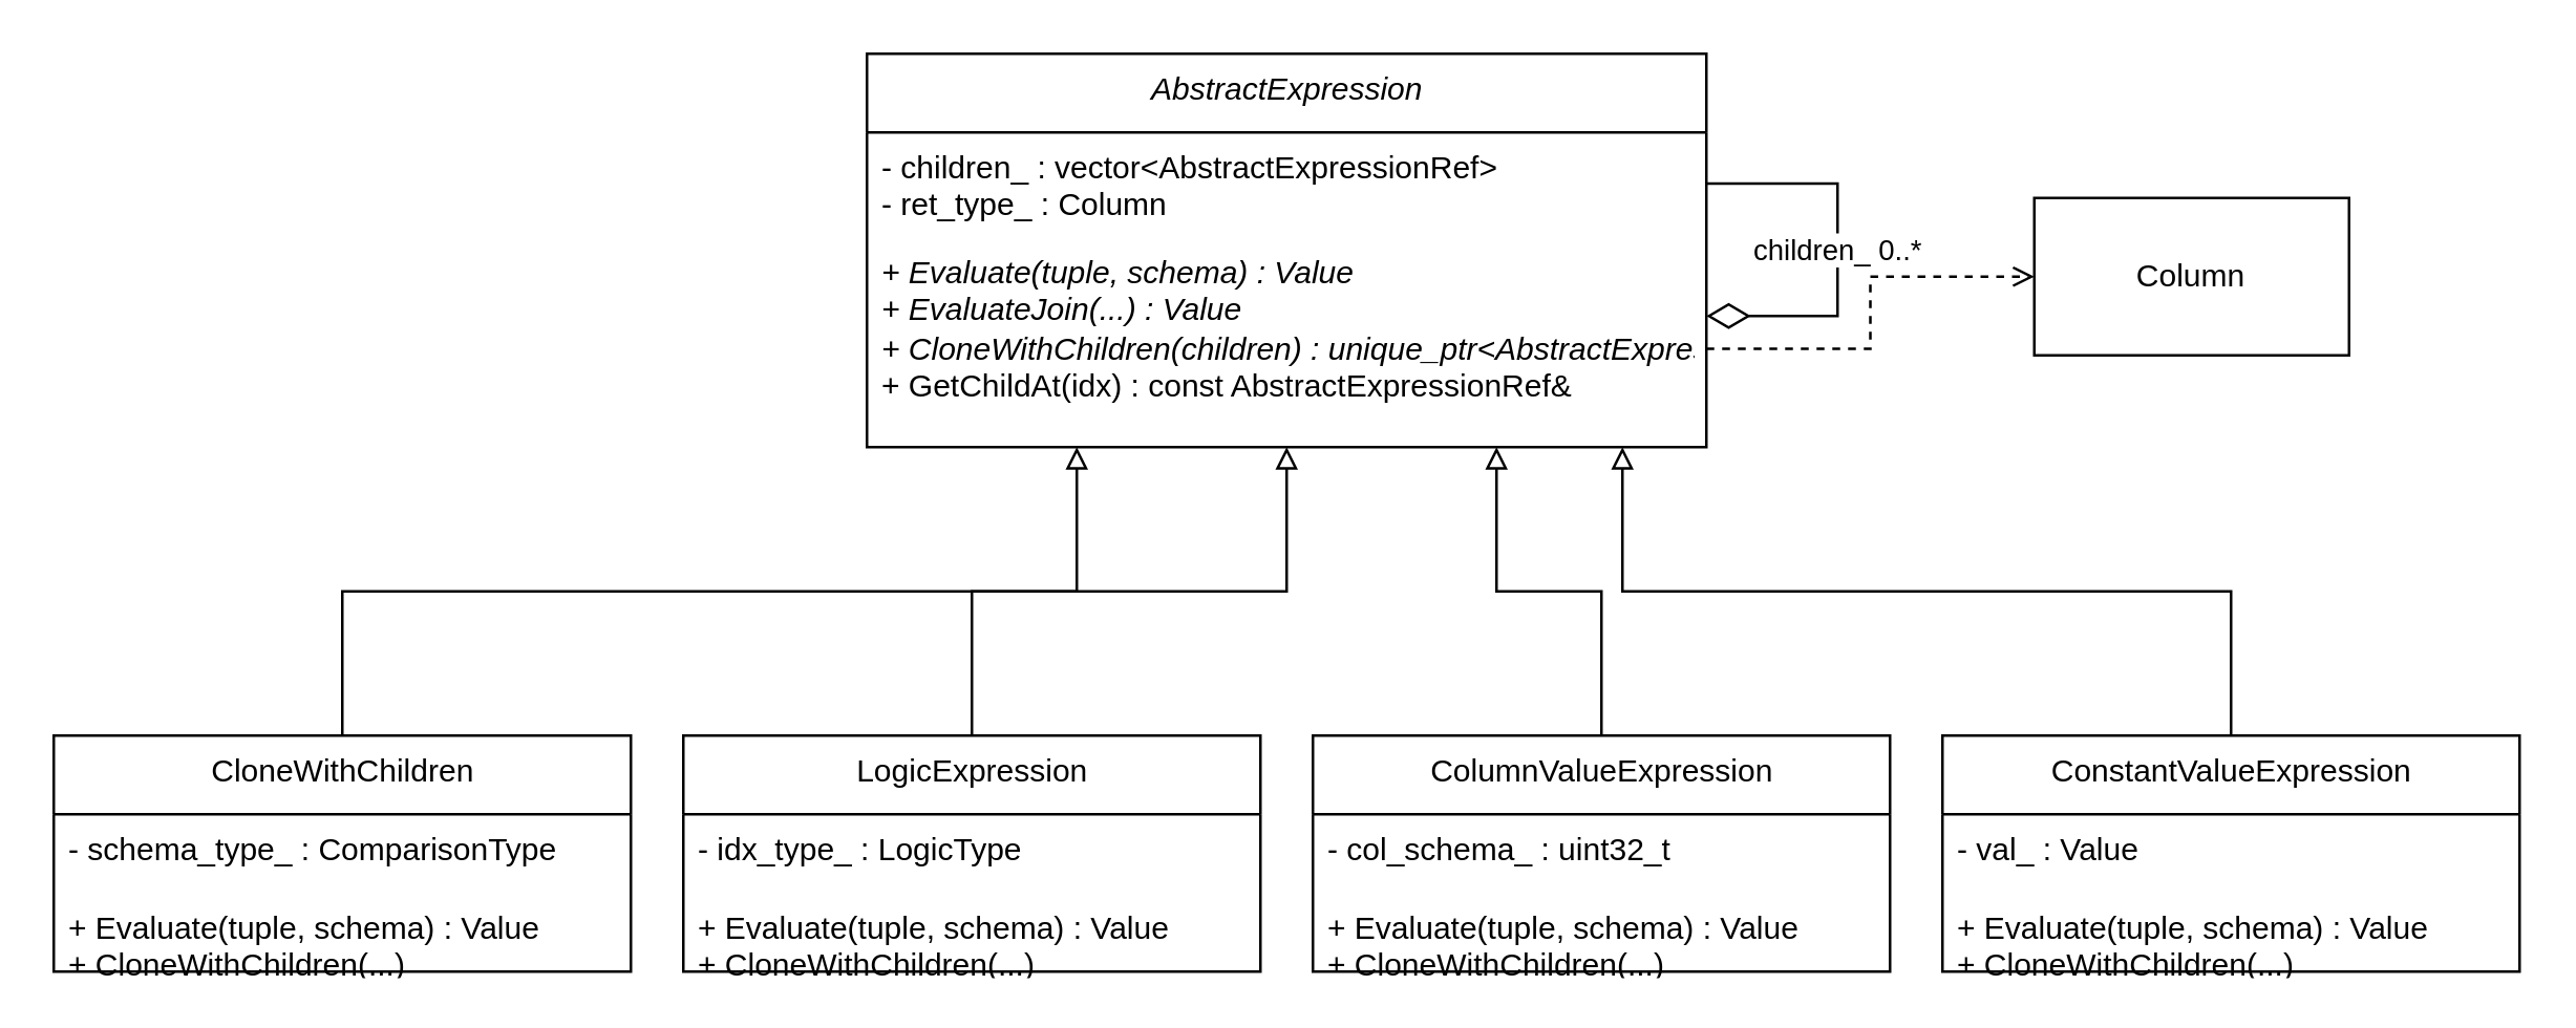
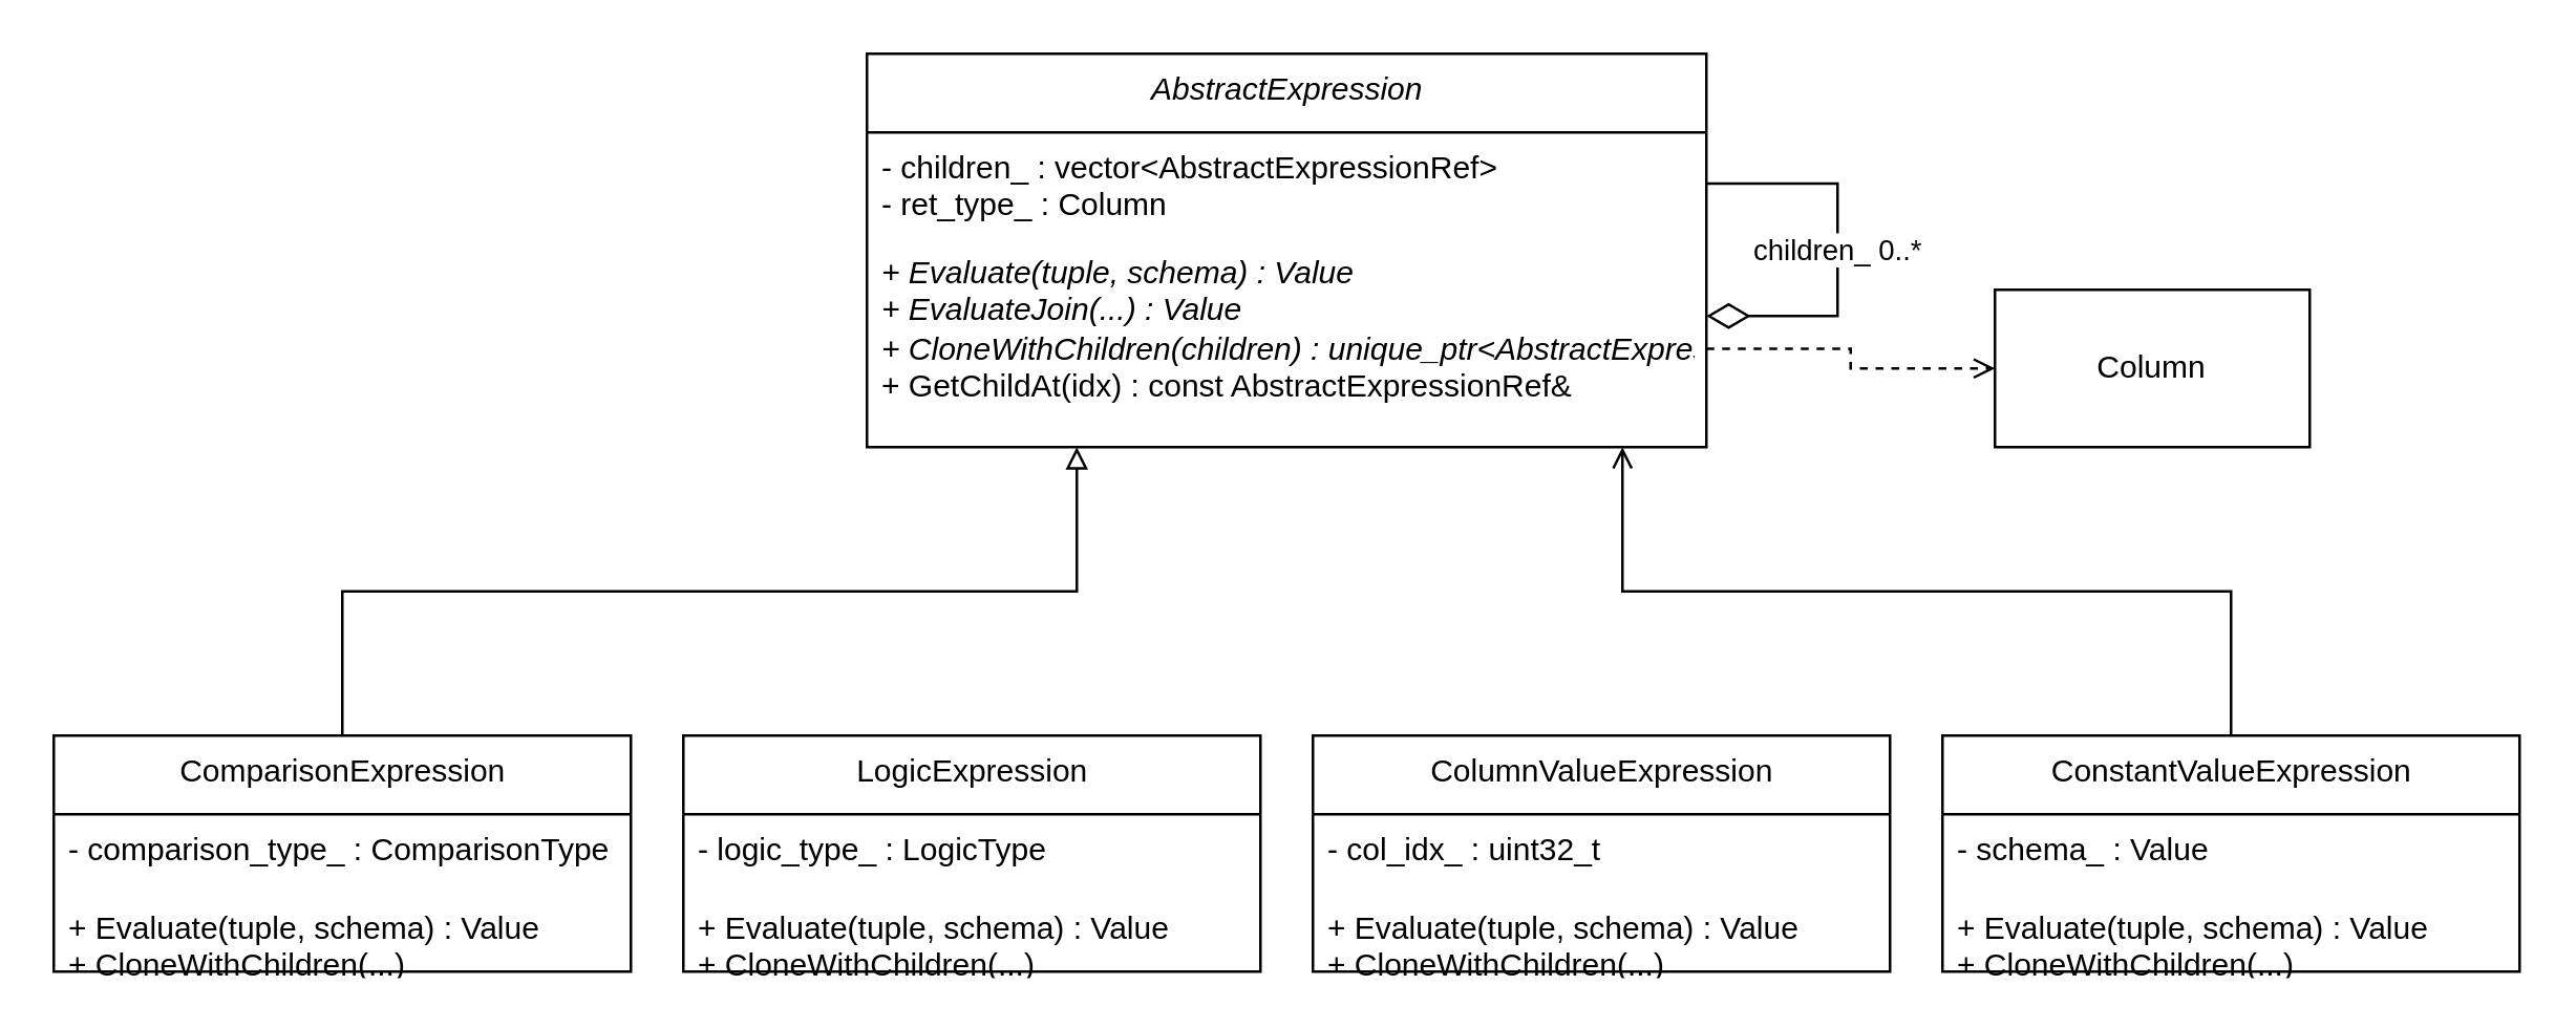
- <mxCell id="22" value="Column" style="rounded=0;whiteSpace=wrap;html=1;" vertex="1" parent="1"><mxGeometry x="775" y="75" width="120" height="60" as="geometry" /></mxCell>
+ <mxCell id="22" value="Column" style="rounded=0;whiteSpace=wrap;html=1;" vertex="1" parent="1"><mxGeometry x="760" y="110" width="120" height="60" as="geometry" /></mxCell>
- <mxCell id="20" style="edgeStyle=orthogonalEdgeStyle;rounded=0;orthogonalLoop=1;jettySize=auto;html=1;exitX=0.5;exitY=0;exitDx=0;exitDy=0;entryX=0.9;entryY=1;entryDx=0;entryDy=0;endArrow=block;endFill=0;" edge="1" parent="1" source="14" target="2"><mxGeometry relative="1" as="geometry"><mxPoint x="850" y="230" as="sourcePoint" /><mxPoint x="605" y="170" as="targetPoint" /></mxGeometry></mxCell>
+ <mxCell id="20" style="edgeStyle=orthogonalEdgeStyle;rounded=0;orthogonalLoop=1;jettySize=auto;html=1;exitX=0.5;exitY=0;exitDx=0;exitDy=0;entryX=0.9;entryY=1;entryDx=0;entryDy=0;endArrow=open;endFill=0;" edge="1" parent="1" source="14" target="2"><mxGeometry relative="1" as="geometry"><mxPoint x="850" y="230" as="sourcePoint" /><mxPoint x="605" y="170" as="targetPoint" /></mxGeometry></mxCell>
- <mxCell id="18" style="edgeStyle=orthogonalEdgeStyle;rounded=0;orthogonalLoop=1;jettySize=auto;html=1;exitX=0.5;exitY=0;exitDx=0;exitDy=0;entryX=0.5;entryY=1;entryDx=0;entryDy=0;endArrow=block;endFill=0;" edge="1" parent="1" source="8" target="2"><mxGeometry relative="1" as="geometry" /></mxCell>
- <mxCell id="19" style="edgeStyle=orthogonalEdgeStyle;rounded=0;orthogonalLoop=1;jettySize=auto;html=1;exitX=0.5;exitY=0;exitDx=0;exitDy=0;entryX=0.75;entryY=1;entryDx=0;entryDy=0;endArrow=block;endFill=0;" edge="1" parent="1" source="11" target="2"><mxGeometry relative="1" as="geometry" /></mxCell>
- <mxCell id="5" value="CloneWithChildren" style="swimlane;fontStyle=0;align=center;verticalAlign=top;childLayout=stackLayout;horizontal=1;startSize=30;horizontalStack=0;resizeParent=1;resizeParentMax=0;resizeLast=0;collapsible=0;marginBottom=0;html=1;" parent="1" vertex="1"><mxGeometry x="20" y="280" width="220" height="90" as="geometry" /></mxCell>
+ <mxCell id="5" value="ComparisonExpression" style="swimlane;fontStyle=0;align=center;verticalAlign=top;childLayout=stackLayout;horizontal=1;startSize=30;horizontalStack=0;resizeParent=1;resizeParentMax=0;resizeLast=0;collapsible=0;marginBottom=0;html=1;" parent="1" vertex="1"><mxGeometry x="20" y="280" width="220" height="90" as="geometry" /></mxCell>
- <mxCell id="6" value="- schema_type_ : ComparisonType" style="text;strokeColor=none;fillColor=none;align=left;verticalAlign=top;spacingLeft=4;spacingRight=4;overflow=hidden;rotatable=0;points=[[0,0.5],[1,0.5]];portConstraint=eastwest;html=1;" parent="5" vertex="1"><mxGeometry y="30" width="220" height="30" as="geometry" /></mxCell>
+ <mxCell id="6" value="- comparison_type_ : ComparisonType" style="text;strokeColor=none;fillColor=none;align=left;verticalAlign=top;spacingLeft=4;spacingRight=4;overflow=hidden;rotatable=0;points=[[0,0.5],[1,0.5]];portConstraint=eastwest;html=1;" parent="5" vertex="1"><mxGeometry y="30" width="220" height="30" as="geometry" /></mxCell>
- <mxCell id="9" value="- idx_type_ : LogicType" style="text;strokeColor=none;fillColor=none;align=left;verticalAlign=top;spacingLeft=4;spacingRight=4;overflow=hidden;rotatable=0;points=[[0,0.5],[1,0.5]];portConstraint=eastwest;html=1;" parent="8" vertex="1"><mxGeometry y="30" width="220" height="30" as="geometry" /></mxCell>
+ <mxCell id="9" value="- logic_type_ : LogicType" style="text;strokeColor=none;fillColor=none;align=left;verticalAlign=top;spacingLeft=4;spacingRight=4;overflow=hidden;rotatable=0;points=[[0,0.5],[1,0.5]];portConstraint=eastwest;html=1;" parent="8" vertex="1"><mxGeometry y="30" width="220" height="30" as="geometry" /></mxCell>
- <mxCell id="12" value="- col_schema_ : uint32_t" style="text;strokeColor=none;fillColor=none;align=left;verticalAlign=top;spacingLeft=4;spacingRight=4;overflow=hidden;rotatable=0;points=[[0,0.5],[1,0.5]];portConstraint=eastwest;html=1;" parent="11" vertex="1"><mxGeometry y="30" width="220" height="30" as="geometry" /></mxCell>
+ <mxCell id="12" value="- col_idx_ : uint32_t" style="text;strokeColor=none;fillColor=none;align=left;verticalAlign=top;spacingLeft=4;spacingRight=4;overflow=hidden;rotatable=0;points=[[0,0.5],[1,0.5]];portConstraint=eastwest;html=1;" parent="11" vertex="1"><mxGeometry y="30" width="220" height="30" as="geometry" /></mxCell>
- <mxCell id="15" value="- val_ : Value" style="text;strokeColor=none;fillColor=none;align=left;verticalAlign=top;spacingLeft=4;spacingRight=4;overflow=hidden;rotatable=0;points=[[0,0.5],[1,0.5]];portConstraint=eastwest;html=1;" parent="14" vertex="1"><mxGeometry y="30" width="220" height="30" as="geometry" /></mxCell>
+ <mxCell id="15" value="- schema_ : Value" style="text;strokeColor=none;fillColor=none;align=left;verticalAlign=top;spacingLeft=4;spacingRight=4;overflow=hidden;rotatable=0;points=[[0,0.5],[1,0.5]];portConstraint=eastwest;html=1;" parent="14" vertex="1"><mxGeometry y="30" width="220" height="30" as="geometry" /></mxCell>
